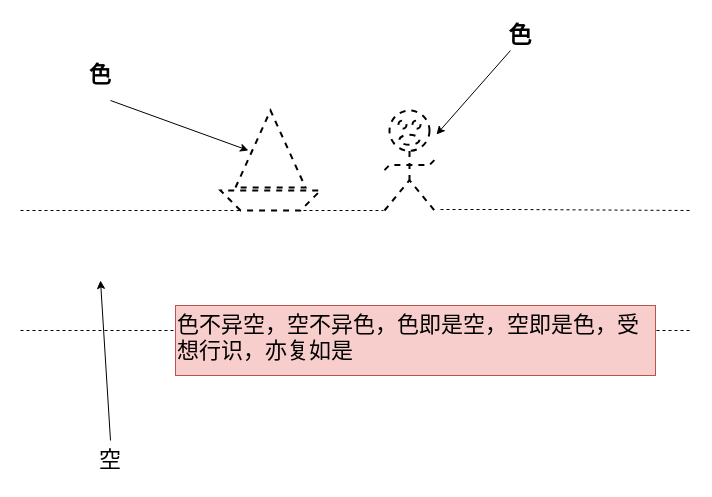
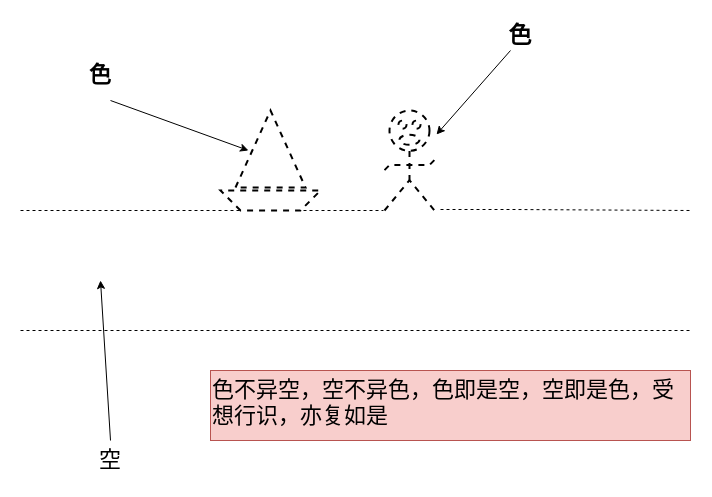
- <mxCell id="14" value="色不异空，空不异色，色即是空，空即是色，受想行识，亦复如是" style="text;whiteSpace=wrap;html=1;fontSize=22;fillColor=#f8cecc;strokeColor=#b85450;" vertex="1" parent="1"><mxGeometry x="175" y="305" width="480" height="70" as="geometry" /></mxCell>
+ <mxCell id="14" value="色不异空，空不异色，色即是空，空即是色，受想行识，亦复如是" style="text;whiteSpace=wrap;html=1;fontSize=22;fillColor=#f8cecc;strokeColor=#b85450;" vertex="1" parent="1"><mxGeometry x="210" y="370" width="480" height="70" as="geometry" /></mxCell>
